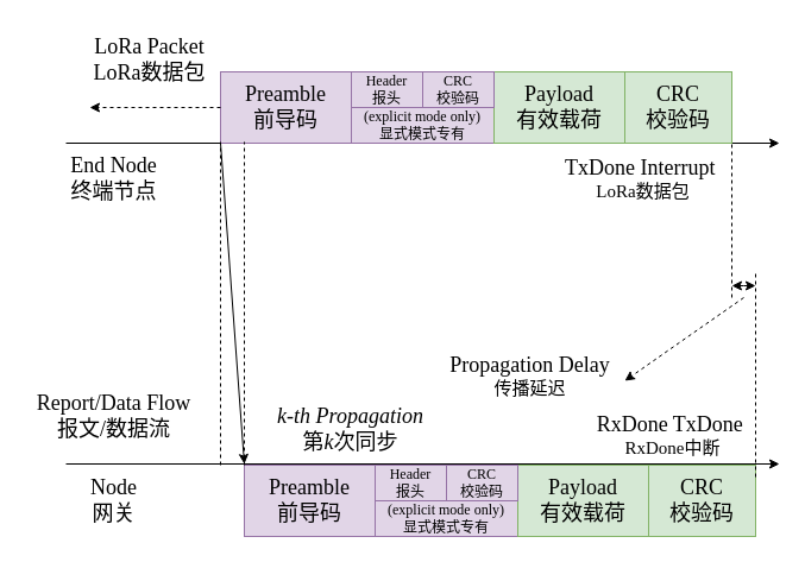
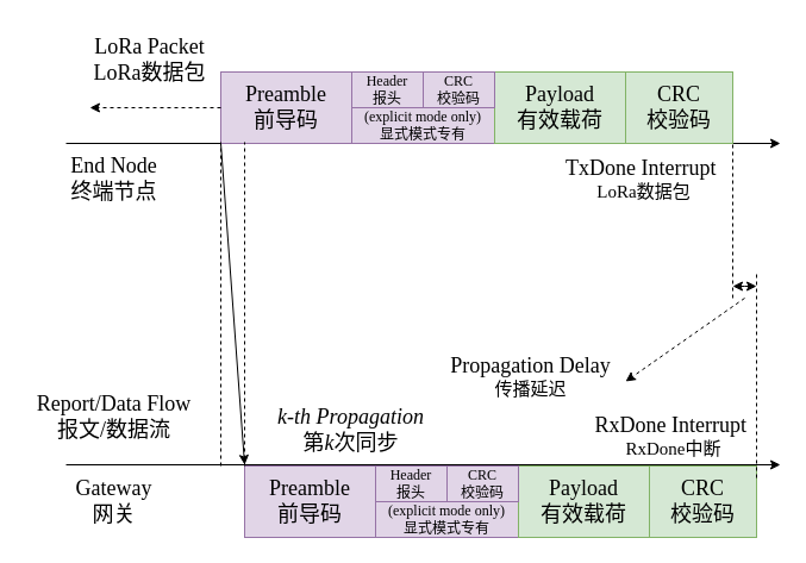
- <mxCell id="26" value="&lt;font size=&quot;4&quot; face=&quot;Times New Roman&quot;&gt;RxDone TxDone&amp;nbsp;&lt;/font&gt;&lt;div&gt;&lt;font face=&quot;Times New Roman&quot;&gt;&lt;span style=&quot;font-size: 15.0px;&quot;&gt;RxDone中断&lt;/span&gt;&lt;/font&gt;&lt;/div&gt;" style="text;html=1;align=center;verticalAlign=middle;resizable=0;points=[];autosize=1;strokeColor=none;fillColor=none;" parent="1" vertex="1"><mxGeometry x="485" y="341" width="160" height="50" as="geometry" /></mxCell>
+ <mxCell id="26" value="&lt;font size=&quot;4&quot; face=&quot;Times New Roman&quot;&gt;RxDone Interrupt&amp;nbsp;&lt;/font&gt;&lt;div&gt;&lt;font face=&quot;Times New Roman&quot;&gt;&lt;span style=&quot;font-size: 15.0px;&quot;&gt;RxDone中断&lt;/span&gt;&lt;/font&gt;&lt;/div&gt;" style="text;html=1;align=center;verticalAlign=middle;resizable=0;points=[];autosize=1;strokeColor=none;fillColor=none;" parent="1" vertex="1"><mxGeometry x="485" y="341" width="160" height="50" as="geometry" /></mxCell>
- <mxCell id="17" value="&lt;font size=&quot;4&quot; face=&quot;Times New Roman&quot;&gt;Node&lt;/font&gt;&lt;div&gt;&lt;font size=&quot;4&quot; face=&quot;Times New Roman&quot;&gt;网关&lt;/font&gt;&lt;/div&gt;" style="text;html=1;align=center;verticalAlign=middle;resizable=0;points=[];autosize=1;strokeColor=none;fillColor=none;" parent="1" vertex="1"><mxGeometry x="50" y="391" width="90" height="60" as="geometry" /></mxCell>
+ <mxCell id="17" value="&lt;font size=&quot;4&quot; face=&quot;Times New Roman&quot;&gt;Gateway&lt;/font&gt;&lt;div&gt;&lt;font size=&quot;4&quot; face=&quot;Times New Roman&quot;&gt;网关&lt;/font&gt;&lt;/div&gt;" style="text;html=1;align=center;verticalAlign=middle;resizable=0;points=[];autosize=1;strokeColor=none;fillColor=none;" parent="1" vertex="1"><mxGeometry x="50" y="391" width="90" height="60" as="geometry" /></mxCell>
